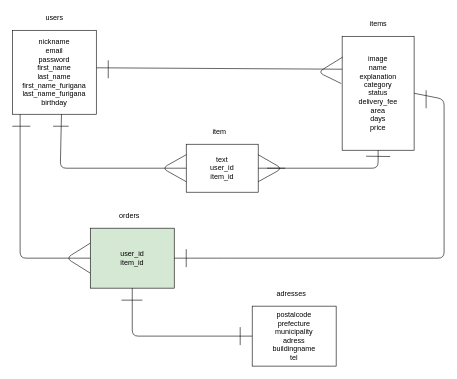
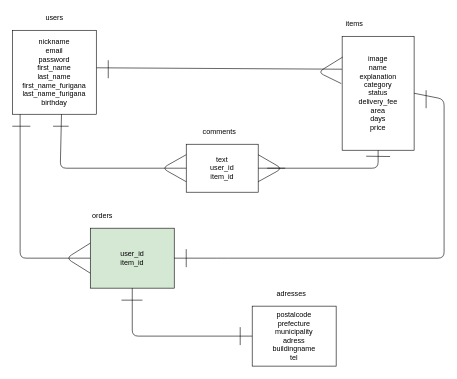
- <mxCell id="6" value="items" style="text;html=1;align=center;verticalAlign=middle;resizable=0;points=[];autosize=1;" parent="1" vertex="1"><mxGeometry x="610" y="30" width="40" height="20" as="geometry" /></mxCell>
+ <mxCell id="6" value="items" style="text;html=1;align=center;verticalAlign=middle;resizable=0;points=[];autosize=1;" parent="1" vertex="1"><mxGeometry x="570" y="30" width="40" height="20" as="geometry" /></mxCell>
- <mxCell id="8" value="item" style="text;html=1;align=center;verticalAlign=middle;resizable=0;points=[];autosize=1;" parent="1" vertex="1"><mxGeometry x="330" y="210" width="70" height="20" as="geometry" /></mxCell>
+ <mxCell id="8" value="comments" style="text;html=1;align=center;verticalAlign=middle;resizable=0;points=[];autosize=1;" parent="1" vertex="1"><mxGeometry x="330" y="210" width="70" height="20" as="geometry" /></mxCell>
- <mxCell id="24" value="orders" style="text;html=1;align=center;verticalAlign=middle;resizable=0;points=[];autosize=1;" vertex="1" parent="1"><mxGeometry x="190" y="350" width="50" height="20" as="geometry" /></mxCell>
+ <mxCell id="24" value="orders" style="text;html=1;align=center;verticalAlign=middle;resizable=0;points=[];autosize=1;" vertex="1" parent="1"><mxGeometry x="145" y="350" width="50" height="20" as="geometry" /></mxCell>
